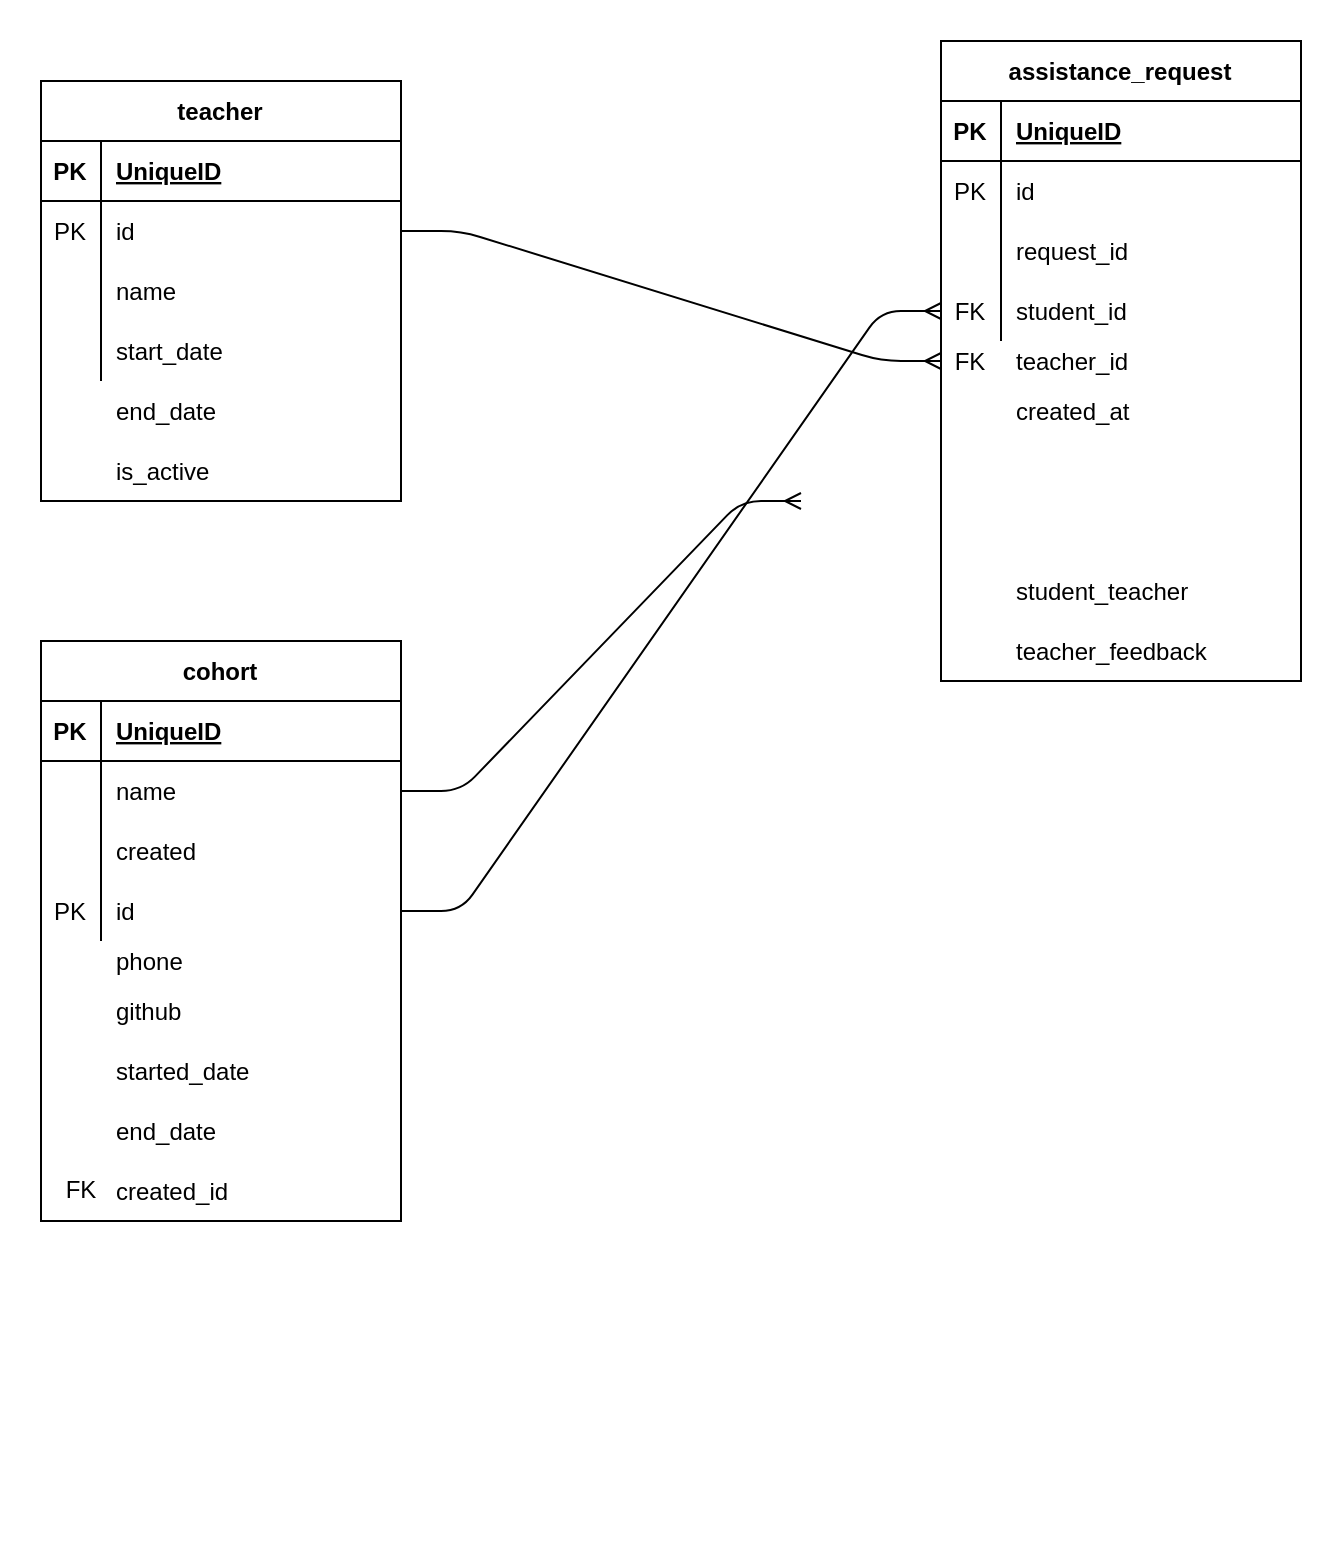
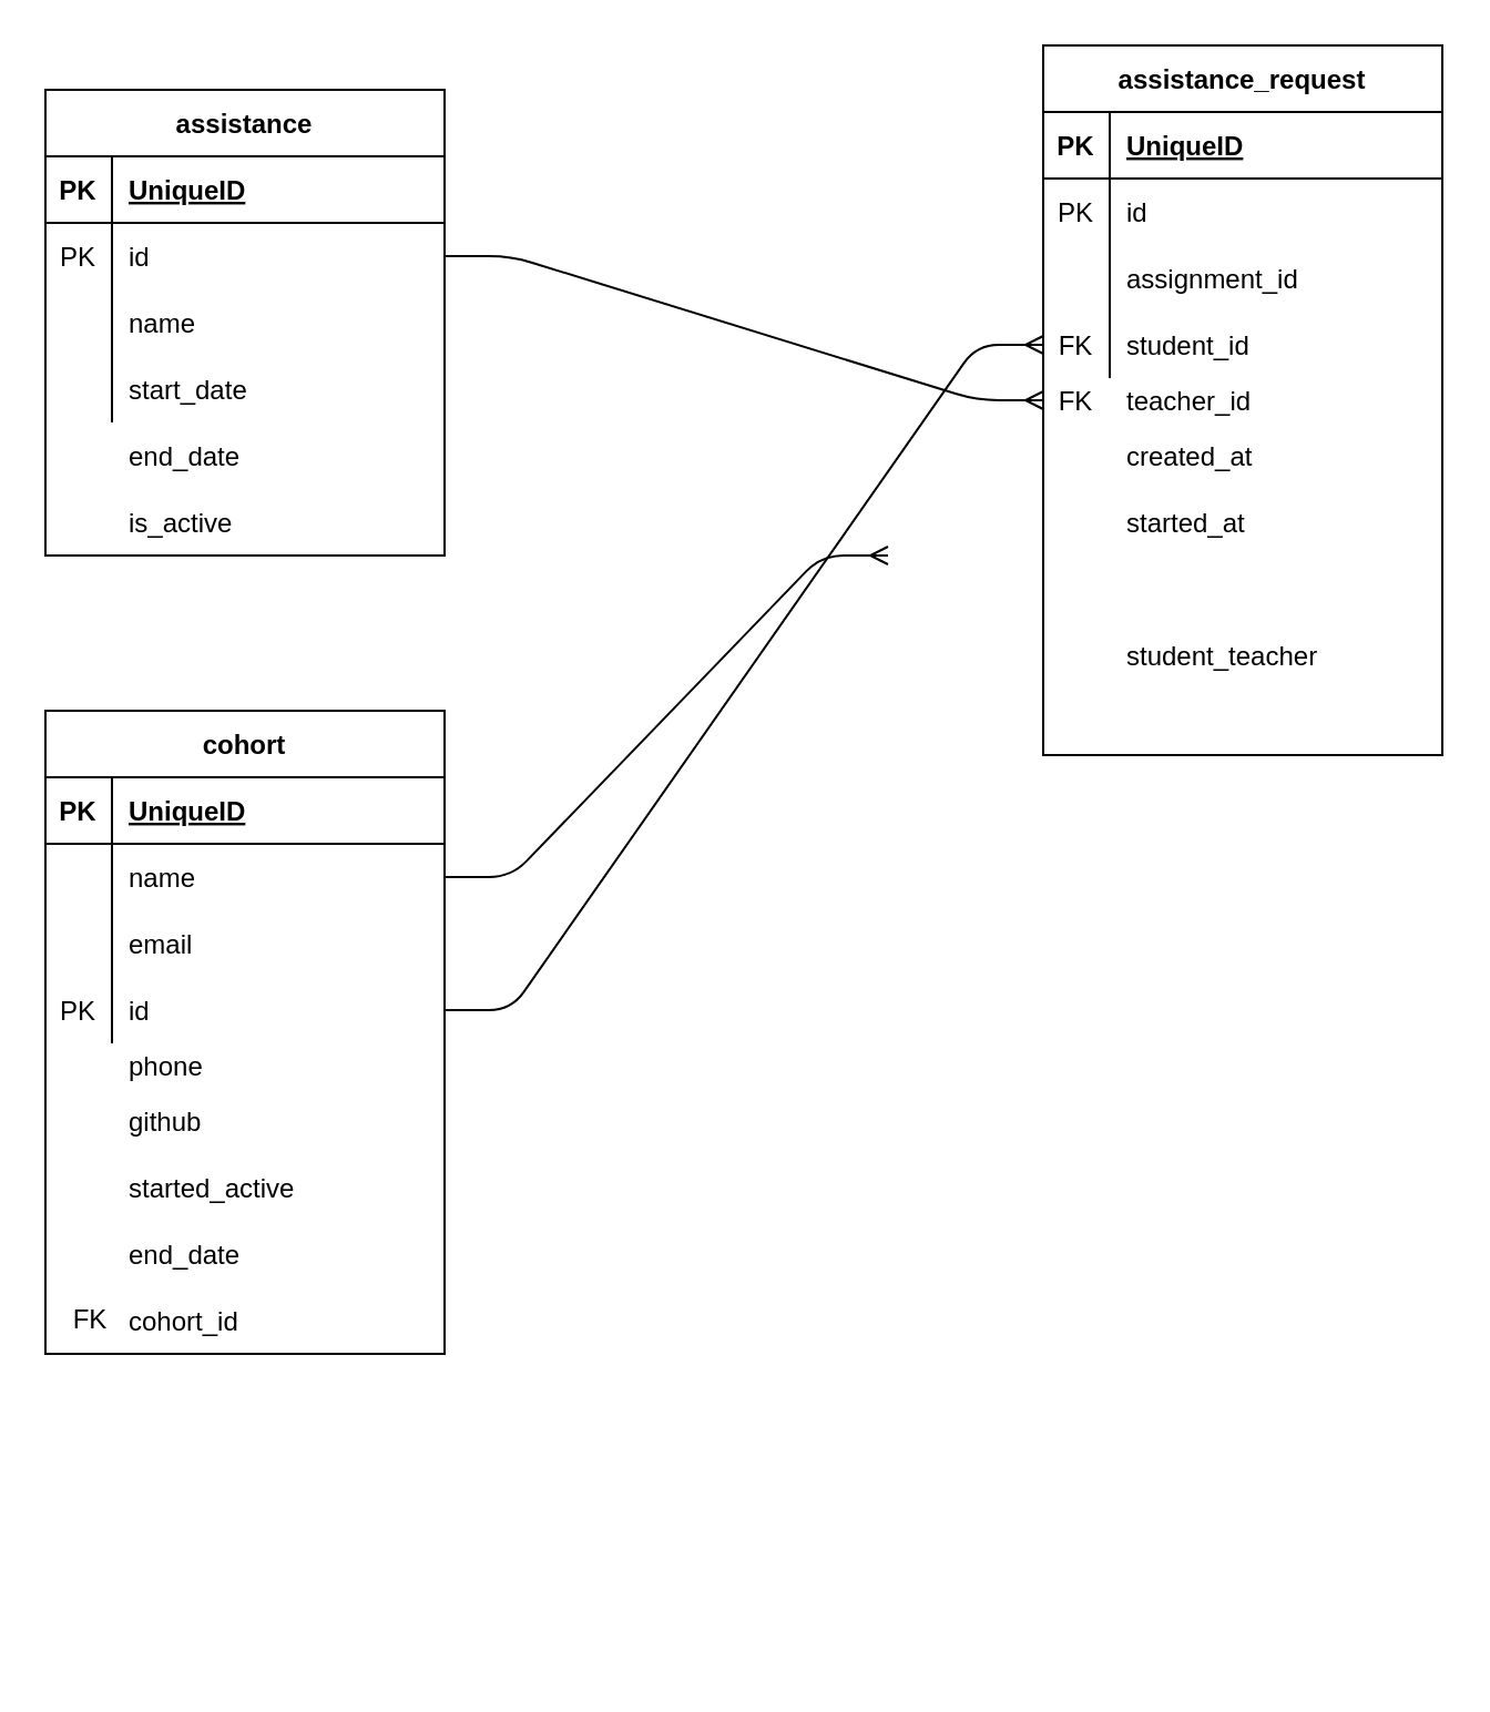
- <mxCell id="5" value="teacher" style="shape=table;startSize=30;container=1;collapsible=1;childLayout=tableLayout;fixedRows=1;rowLines=0;fontStyle=1;align=center;resizeLast=1;" vertex="1" parent="4"><mxGeometry width="180" height="210" as="geometry" /></mxCell>
+ <mxCell id="5" value="assistance" style="shape=table;startSize=30;container=1;collapsible=1;childLayout=tableLayout;fixedRows=1;rowLines=0;fontStyle=1;align=center;resizeLast=1;" vertex="1" parent="4"><mxGeometry width="180" height="210" as="geometry" /></mxCell>
- <mxCell id="33" value="request_id" style="shape=partialRectangle;connectable=0;fillColor=none;top=0;left=0;bottom=0;right=0;align=left;spacingLeft=6;overflow=hidden;" vertex="1" parent="31"><mxGeometry x="30" width="150" height="30" as="geometry" /></mxCell>
+ <mxCell id="33" value="assignment_id" style="shape=partialRectangle;connectable=0;fillColor=none;top=0;left=0;bottom=0;right=0;align=left;spacingLeft=6;overflow=hidden;" vertex="1" parent="31"><mxGeometry x="30" width="150" height="30" as="geometry" /></mxCell>
+ <mxCell id="38" value="started_at" style="shape=partialRectangle;connectable=0;fillColor=none;top=0;left=0;bottom=0;right=0;align=left;spacingLeft=6;overflow=hidden;" vertex="1" parent="23"><mxGeometry x="30" y="200" width="150" height="30" as="geometry" /></mxCell>
- <mxCell id="40" value="teacher_feedback" style="shape=partialRectangle;connectable=0;fillColor=none;top=0;left=0;bottom=0;right=0;align=left;spacingLeft=6;overflow=hidden;" vertex="1" parent="23"><mxGeometry x="30" y="290" width="150" height="30" as="geometry" /></mxCell>
- <mxCell id="60" value="created" style="shape=partialRectangle;connectable=0;fillColor=none;top=0;left=0;bottom=0;right=0;align=left;spacingLeft=6;overflow=hidden;" vertex="1" parent="58"><mxGeometry x="30" width="150" height="30" as="geometry" /></mxCell>
+ <mxCell id="60" value="email" style="shape=partialRectangle;connectable=0;fillColor=none;top=0;left=0;bottom=0;right=0;align=left;spacingLeft=6;overflow=hidden;" vertex="1" parent="58"><mxGeometry x="30" width="150" height="30" as="geometry" /></mxCell>
- <mxCell id="65" value="started_date" style="shape=partialRectangle;connectable=0;fillColor=none;top=0;left=0;bottom=0;right=0;align=left;spacingLeft=6;overflow=hidden;" vertex="1" parent="50"><mxGeometry x="30" y="200" width="150" height="30" as="geometry" /></mxCell>
+ <mxCell id="65" value="started_active" style="shape=partialRectangle;connectable=0;fillColor=none;top=0;left=0;bottom=0;right=0;align=left;spacingLeft=6;overflow=hidden;" vertex="1" parent="50"><mxGeometry x="30" y="200" width="150" height="30" as="geometry" /></mxCell>
- <mxCell id="67" value="created_id" style="shape=partialRectangle;connectable=0;fillColor=none;top=0;left=0;bottom=0;right=0;align=left;spacingLeft=6;overflow=hidden;" vertex="1" parent="50"><mxGeometry x="30" y="260" width="150" height="30" as="geometry" /></mxCell>
+ <mxCell id="67" value="cohort_id" style="shape=partialRectangle;connectable=0;fillColor=none;top=0;left=0;bottom=0;right=0;align=left;spacingLeft=6;overflow=hidden;" vertex="1" parent="50"><mxGeometry x="30" y="260" width="150" height="30" as="geometry" /></mxCell>
